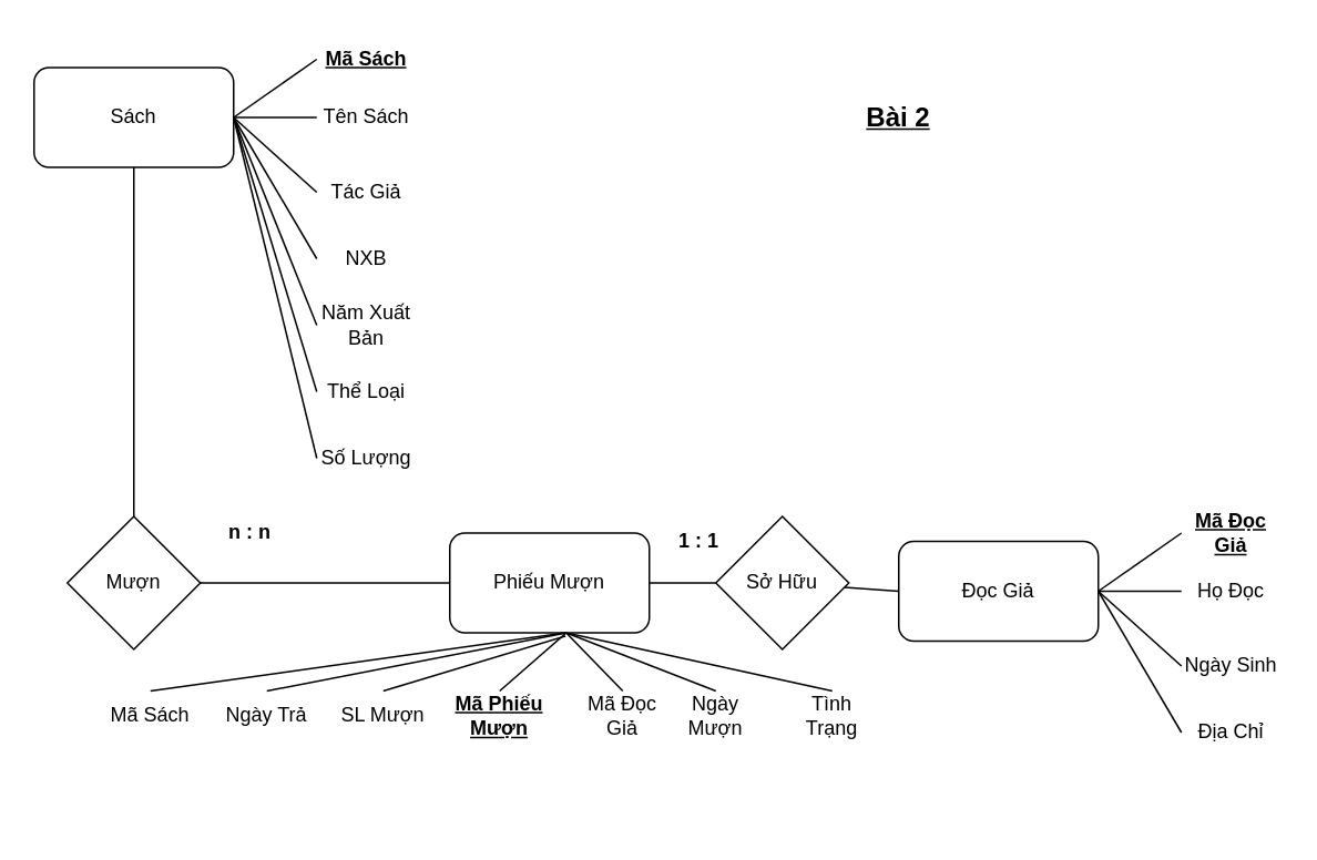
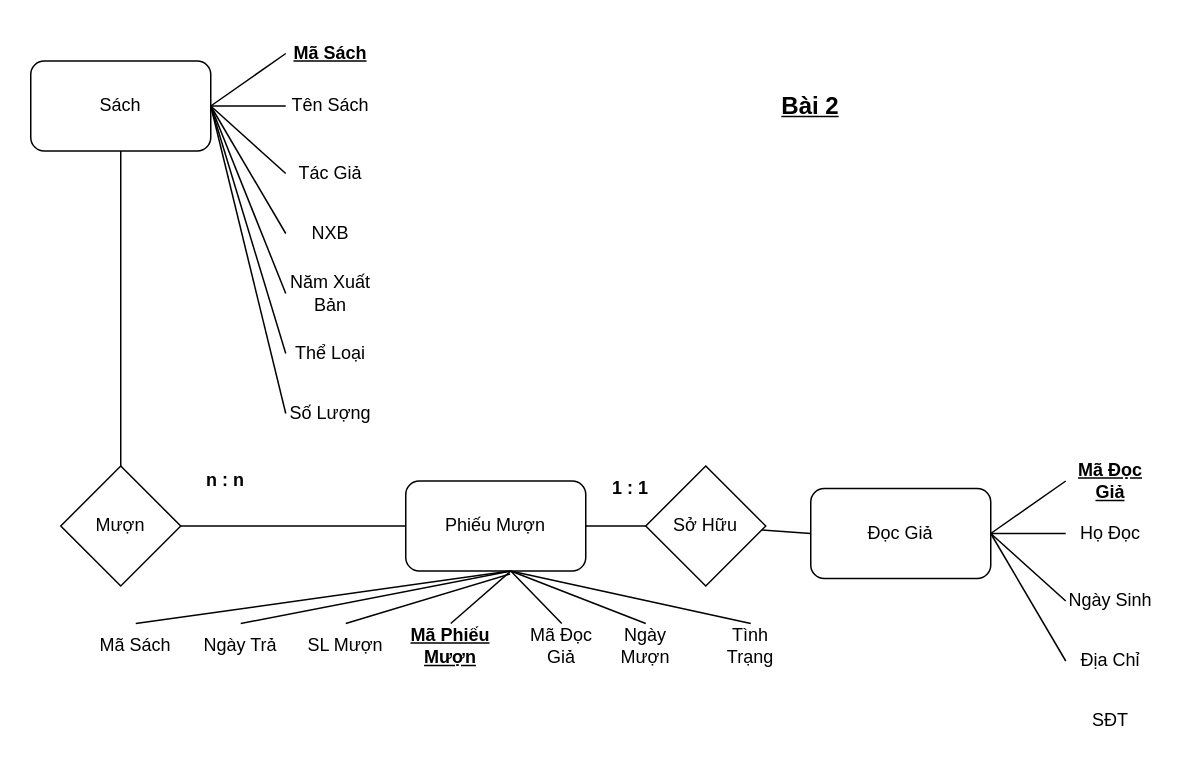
+ <mxCell id="26" value="SĐT" style="text;html=1;align=center;verticalAlign=middle;whiteSpace=wrap;rounded=0;" vertex="1" parent="1"><mxGeometry x="710" y="465" width="60" height="30" as="geometry" /></mxCell>
